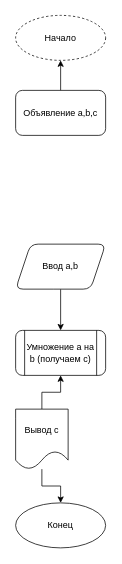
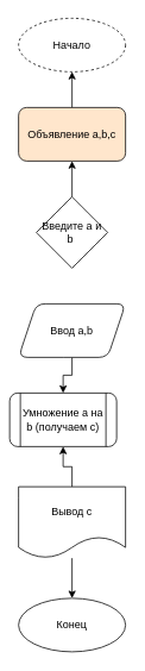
- <mxCell id="3" value="Объявление a,b,c" style="rounded=1;whiteSpace=wrap;html=1;" vertex="1" parent="1"><mxGeometry x="20" y="120" width="120" height="60" as="geometry" /></mxCell>
+ <mxCell id="3" value="Объявление a,b,c" style="rounded=1;whiteSpace=wrap;html=1;fillColor=#ffe6cc;" vertex="1" parent="1"><mxGeometry x="20" y="120" width="120" height="60" as="geometry" /></mxCell>
+ <mxCell id="7" value="" style="edgeStyle=orthogonalEdgeStyle;rounded=0;orthogonalLoop=1;jettySize=auto;html=1;" edge="1" parent="1" source="8" target="3"><mxGeometry relative="1" as="geometry" /></mxCell>
+ <mxCell id="8" value="Введите a и b&amp;nbsp;" style="rhombus;whiteSpace=wrap;html=1;" vertex="1" parent="1"><mxGeometry x="40" y="220" width="80" height="80" as="geometry" /></mxCell>
- <mxCell id="5" value="Ввод a,b" style="shape=parallelogram;perimeter=parallelogramPerimeter;whiteSpace=wrap;html=1;fixedSize=1;rounded=1;" vertex="1" parent="1"><mxGeometry x="20" y="325" width="120" height="60" as="geometry" /></mxCell>
+ <mxCell id="5" value="Ввод a,b" style="shape=parallelogram;perimeter=parallelogramPerimeter;whiteSpace=wrap;html=1;fixedSize=1;rounded=1;" vertex="1" parent="1"><mxGeometry x="20" y="340" width="120" height="60" as="geometry" /></mxCell>
- <mxCell id="6" value="Умножение a на b (получаем c)" style="shape=process;whiteSpace=wrap;html=1;backgroundOutline=1;rounded=1;" vertex="1" parent="1"><mxGeometry x="20" y="440" width="120" height="60" as="geometry" /></mxCell>
+ <mxCell id="6" value="Умножение a на b (получаем c)" style="shape=process;whiteSpace=wrap;html=1;backgroundOutline=1;rounded=1;" vertex="1" parent="1"><mxGeometry x="10" y="440" width="120" height="60" as="geometry" /></mxCell>
- <mxCell id="11" value="Вывод c" style="shape=document;whiteSpace=wrap;html=1;boundedLbl=1;" vertex="1" parent="1"><mxGeometry x="20" y="545" width="70" height="80" as="geometry" /></mxCell>
+ <mxCell id="11" value="Вывод c" style="shape=document;whiteSpace=wrap;html=1;boundedLbl=1;" vertex="1" parent="1"><mxGeometry x="20" y="545" width="120" height="80" as="geometry" /></mxCell>
